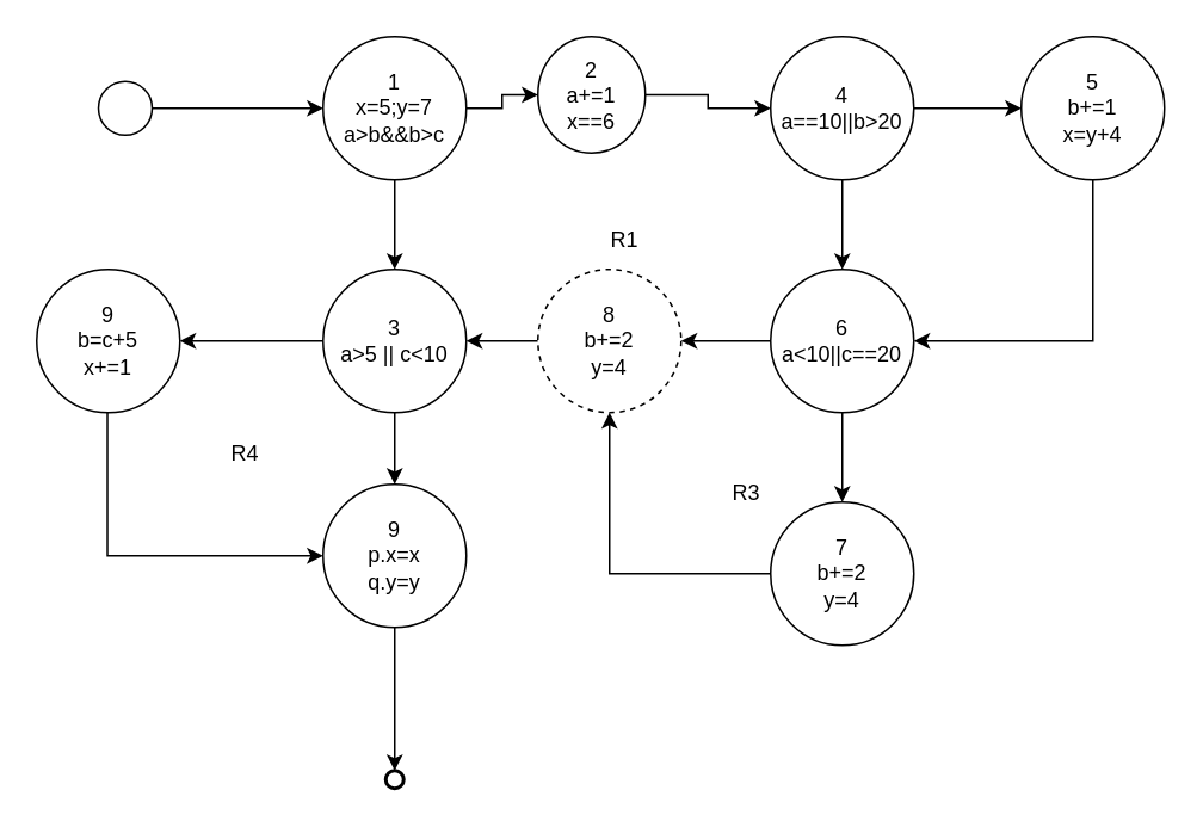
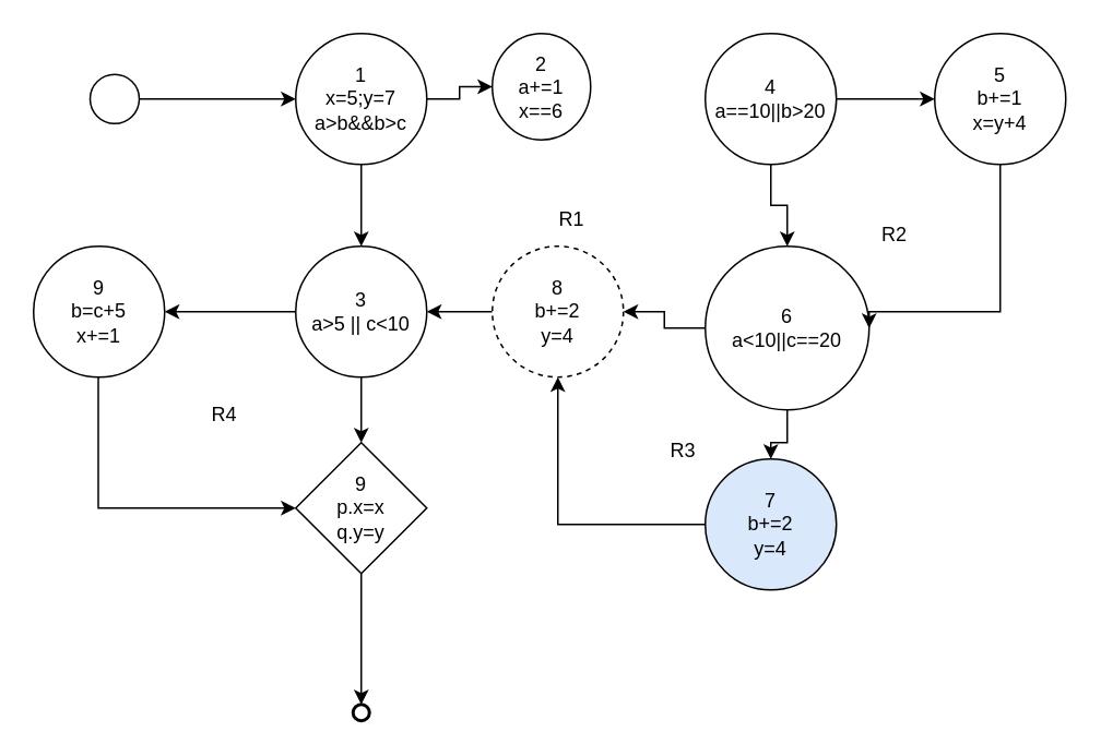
- <mxCell id="18" value="" style="edgeStyle=orthogonalEdgeStyle;rounded=0;orthogonalLoop=1;jettySize=auto;html=1;" edge="1" parent="1" source="19" target="14"><mxGeometry relative="1" as="geometry" /></mxCell>
+ <mxCell id="30" value="R2" style="text;html=1;resizable=0;points=[];autosize=1;align=left;verticalAlign=top;spacingTop=-4;" vertex="1" parent="1"><mxGeometry x="536" y="133" width="30" height="20" as="geometry" /></mxCell>
- <mxCell id="17" value="6&lt;br&gt;a&amp;lt;10||c==20" style="ellipse;whiteSpace=wrap;html=1;aspect=fixed;" vertex="1" parent="1"><mxGeometry x="430" y="150" width="80" height="80" as="geometry" /></mxCell>
+ <mxCell id="17" value="6&lt;br&gt;a&amp;lt;10||c==20" style="ellipse;whiteSpace=wrap;html=1;aspect=fixed;" vertex="1" parent="1"><mxGeometry x="430" y="150" width="100" height="100" as="geometry" /></mxCell>
- <mxCell id="11" value="9&lt;br&gt;p.x=x&lt;br&gt;q.y=y" style="ellipse;whiteSpace=wrap;html=1;aspect=fixed;" vertex="1" parent="1"><mxGeometry x="180" y="270" width="80" height="80" as="geometry" /></mxCell>
+ <mxCell id="11" value="9&lt;br&gt;p.x=x&lt;br&gt;q.y=y" style="rhombus;whiteSpace=wrap;html=1;aspect=fixed;" vertex="1" parent="1"><mxGeometry x="180" y="270" width="80" height="80" as="geometry" /></mxCell>
- <mxCell id="25" value="7&lt;br&gt;b+=2&lt;br&gt;y=4" style="ellipse;whiteSpace=wrap;html=1;aspect=fixed;" vertex="1" parent="1"><mxGeometry x="430" y="280" width="80" height="80" as="geometry" /></mxCell>
+ <mxCell id="25" value="7&lt;br&gt;b+=2&lt;br&gt;y=4" style="ellipse;whiteSpace=wrap;html=1;aspect=fixed;fillColor=#dae8fc;" vertex="1" parent="1"><mxGeometry x="430" y="280" width="80" height="80" as="geometry" /></mxCell>
